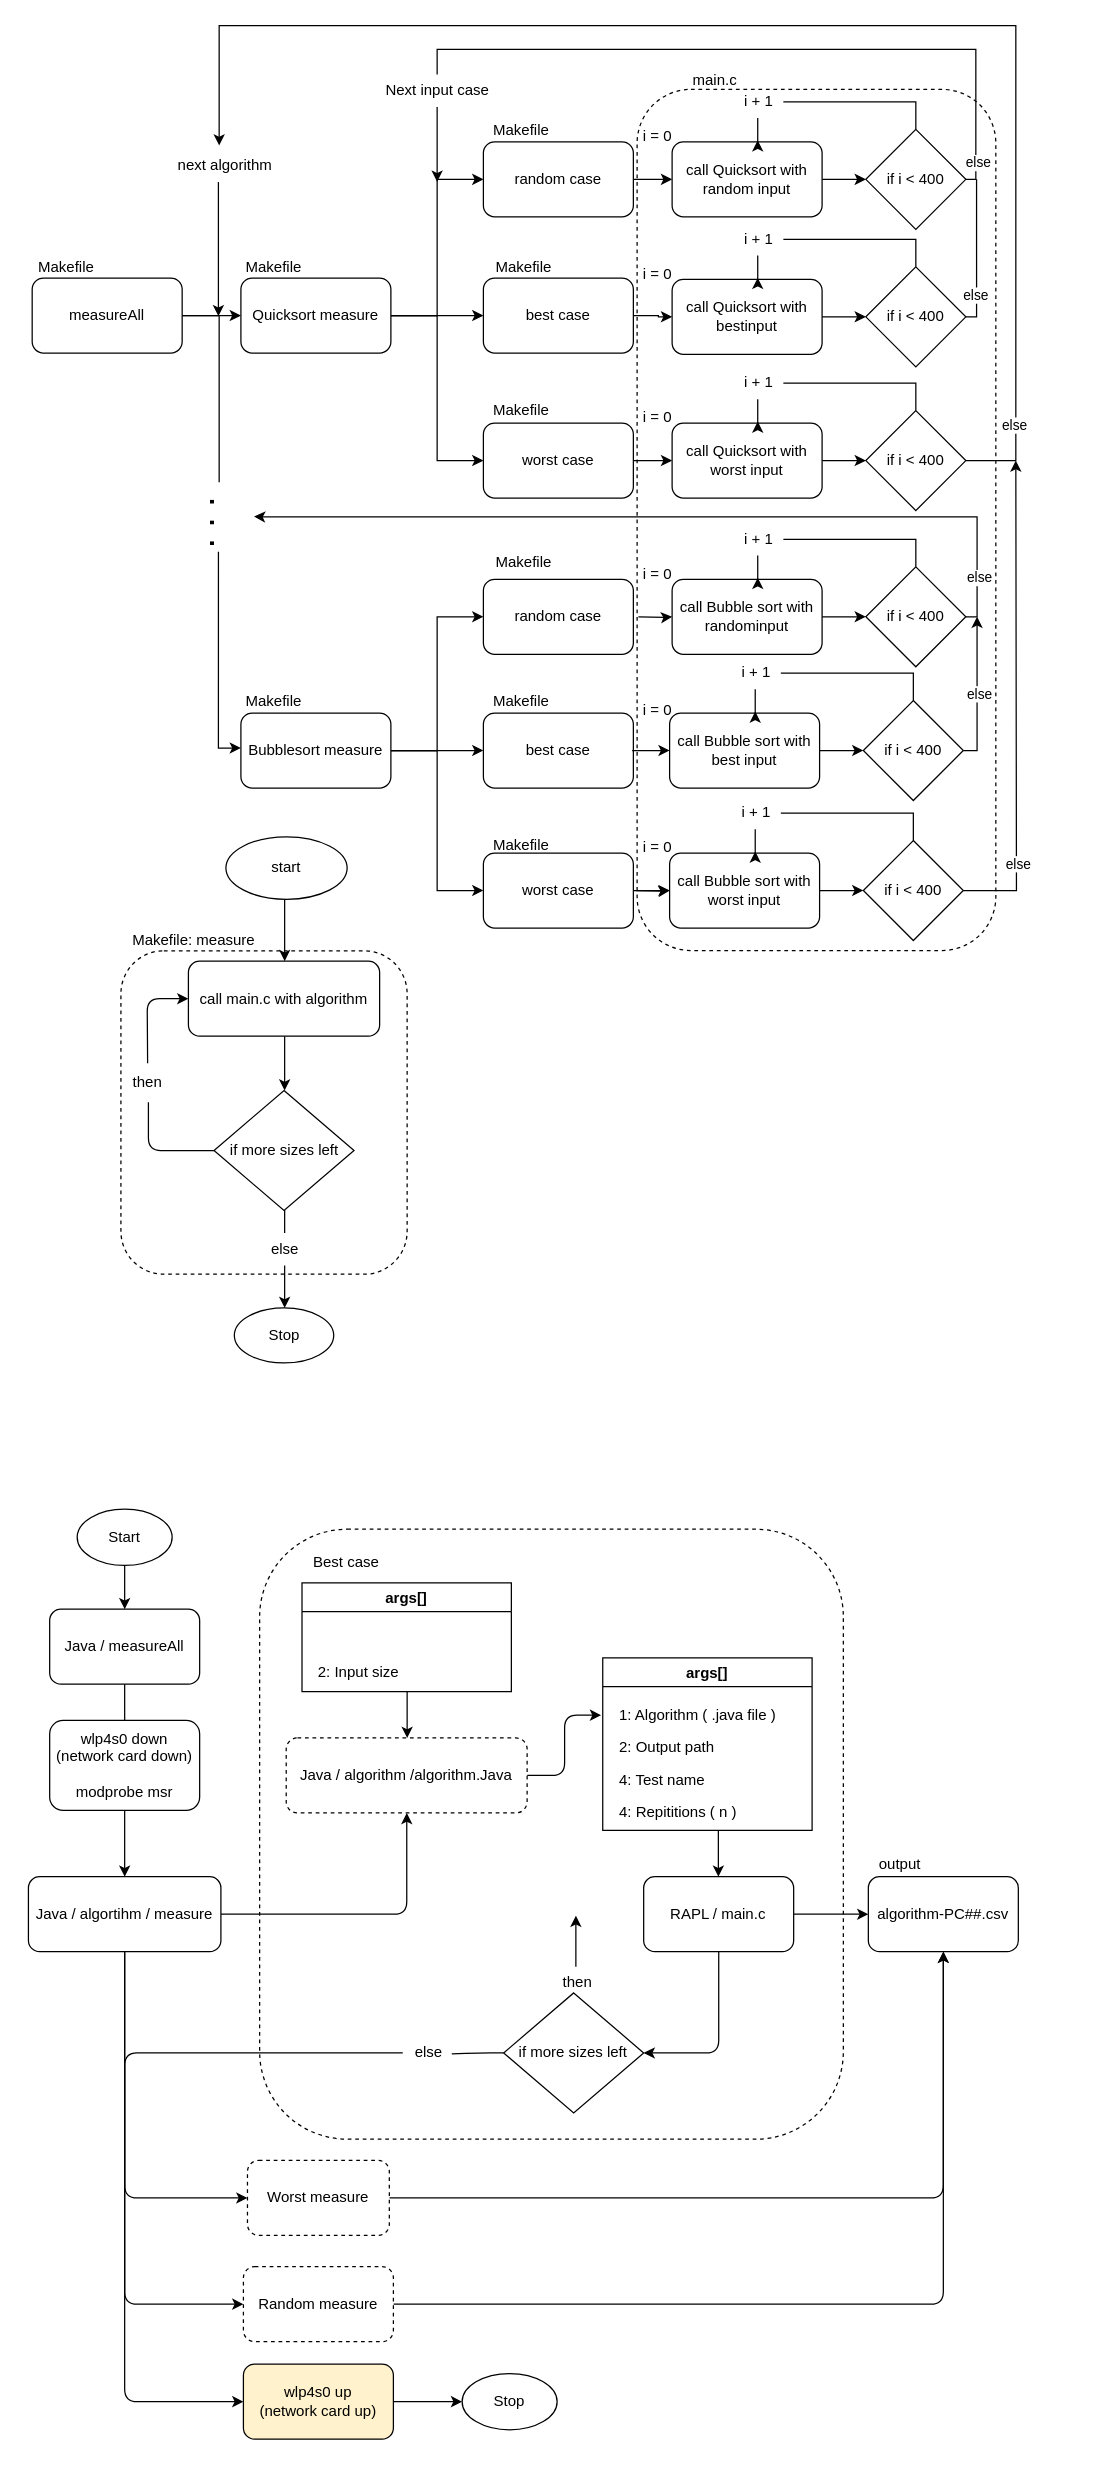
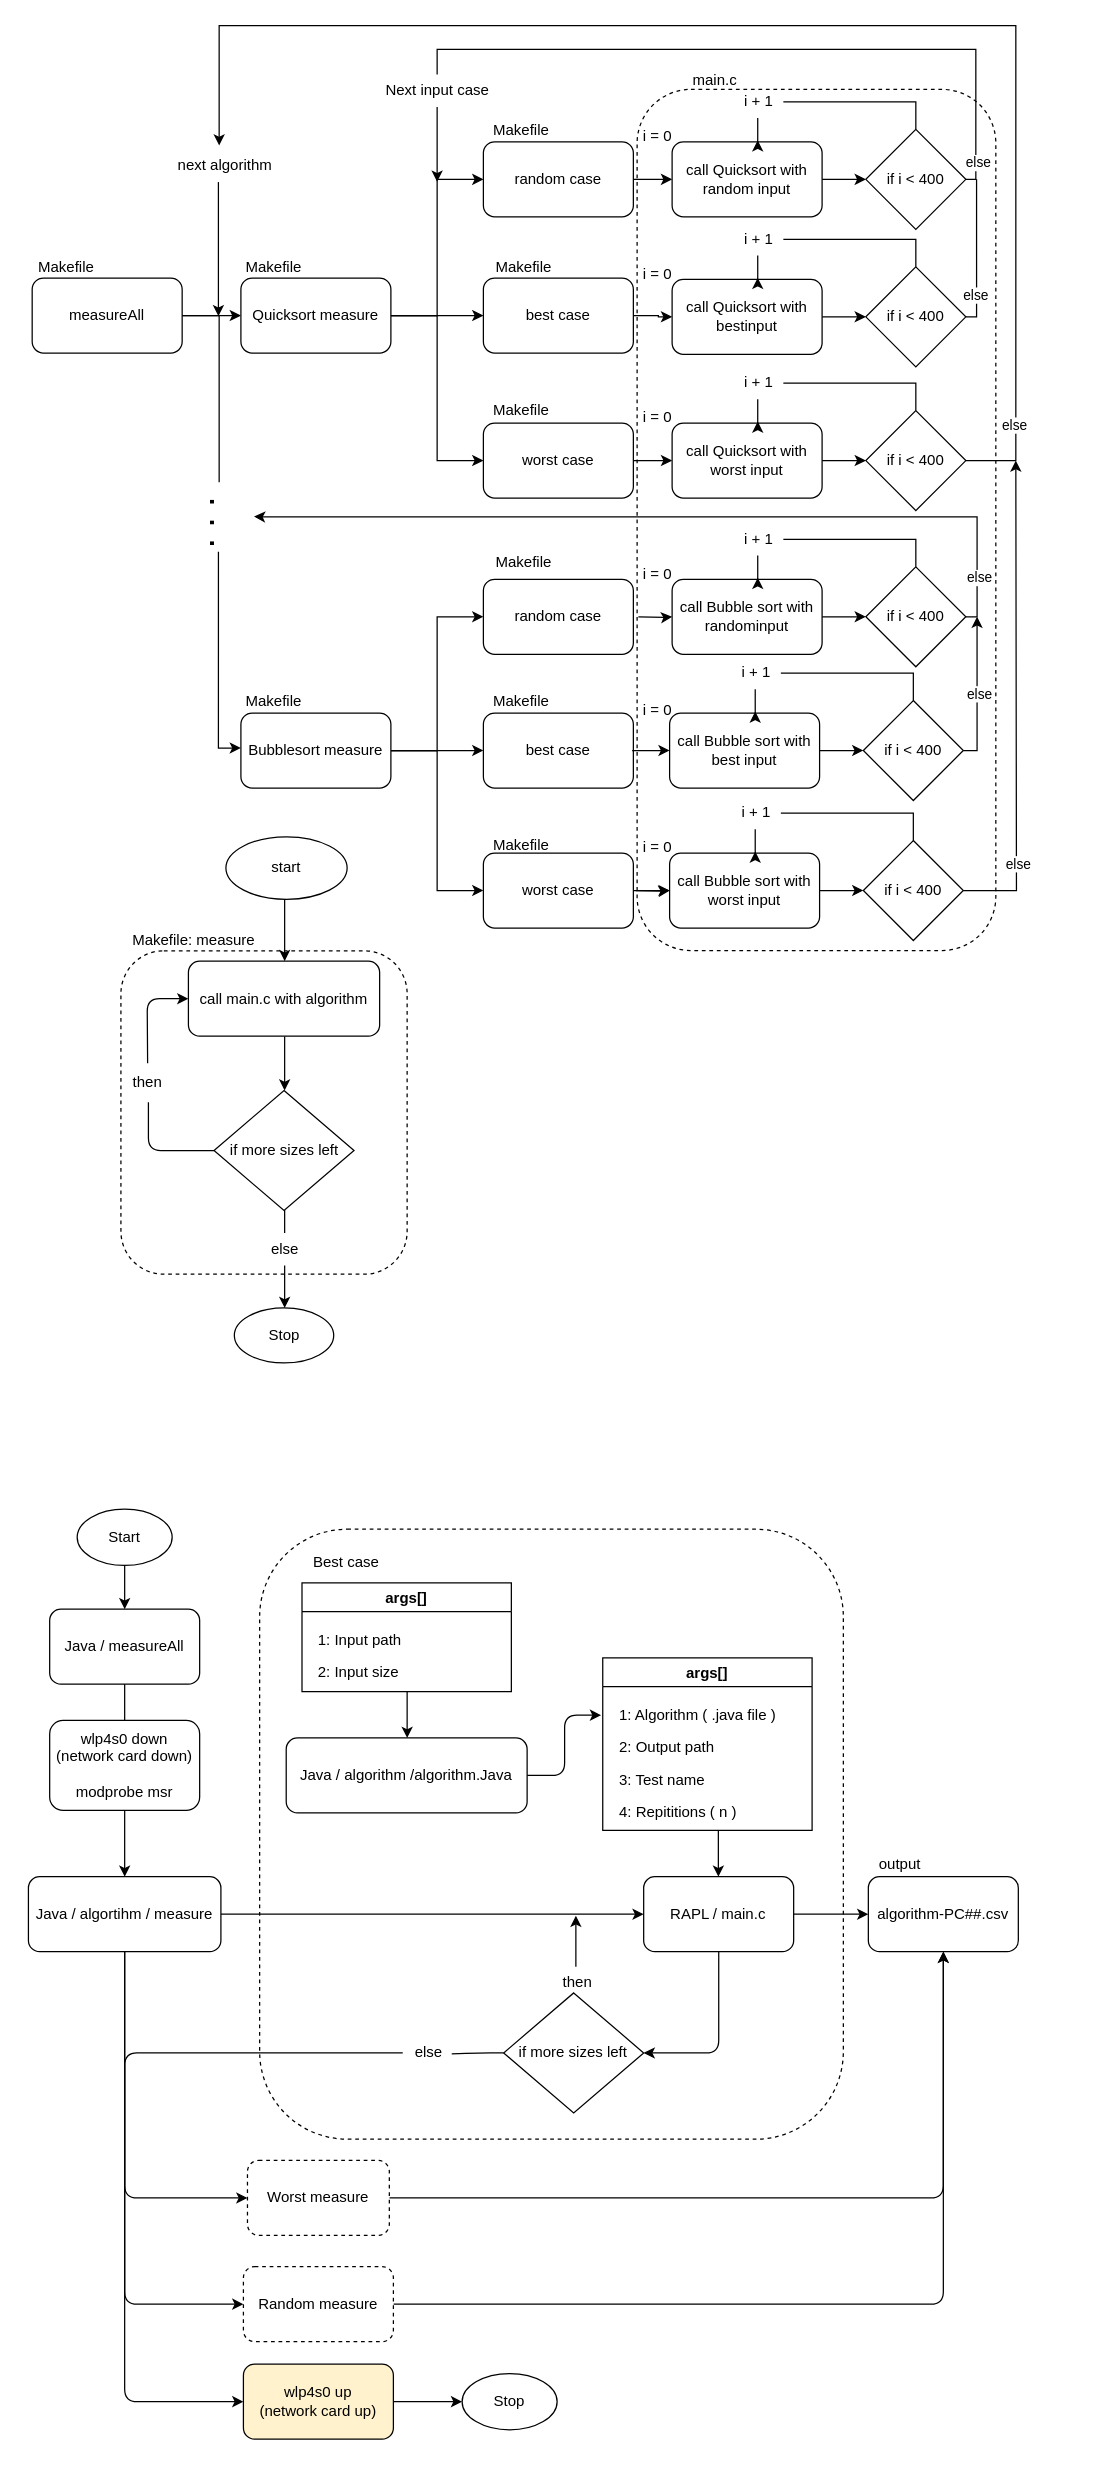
+ <mxCell id="129" value="1: Input path" style="text;html=1;align=left;verticalAlign=middle;resizable=0;points=[];autosize=1;strokeColor=none;fillColor=none;" vertex="1" parent="128"><mxGeometry x="11.5" y="33" width="85" height="26" as="geometry" /></mxCell>
- <mxCell id="126" value="Java / algorithm /algorithm.Java" style="rounded=1;whiteSpace=wrap;html=1;dashed=1;" vertex="1" parent="1"><mxGeometry x="228.25" y="1390" width="192.75" height="60" as="geometry" /></mxCell>
+ <mxCell id="126" value="Java / algorithm /algorithm.Java" style="rounded=1;whiteSpace=wrap;html=1;" vertex="1" parent="1"><mxGeometry x="228.25" y="1390" width="192.75" height="60" as="geometry" /></mxCell>
- <mxCell id="123" value="4: Test name" style="text;html=1;align=left;verticalAlign=middle;resizable=0;points=[];autosize=1;strokeColor=none;fillColor=none;" vertex="1" parent="120"><mxGeometry x="11.5" y="85" width="86" height="26" as="geometry" /></mxCell>
+ <mxCell id="123" value="3: Test name" style="text;html=1;align=left;verticalAlign=middle;resizable=0;points=[];autosize=1;strokeColor=none;fillColor=none;" vertex="1" parent="120"><mxGeometry x="11.5" y="85" width="86" height="26" as="geometry" /></mxCell>
- <mxCell id="144" style="edgeStyle=orthogonalEdgeStyle;html=1;" edge="1" parent="1" source="147" target="126"><mxGeometry relative="1" as="geometry" /></mxCell>
+ <mxCell id="144" style="edgeStyle=orthogonalEdgeStyle;html=1;entryX=0;entryY=0.5;entryDx=0;entryDy=0;" edge="1" parent="1" source="147" target="118"><mxGeometry relative="1" as="geometry" /></mxCell>
